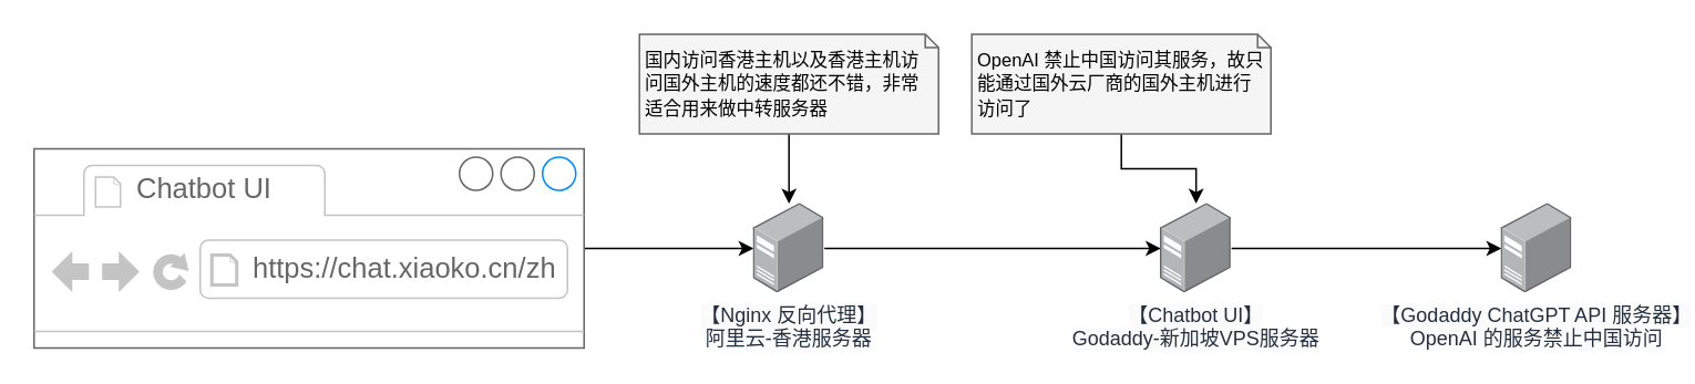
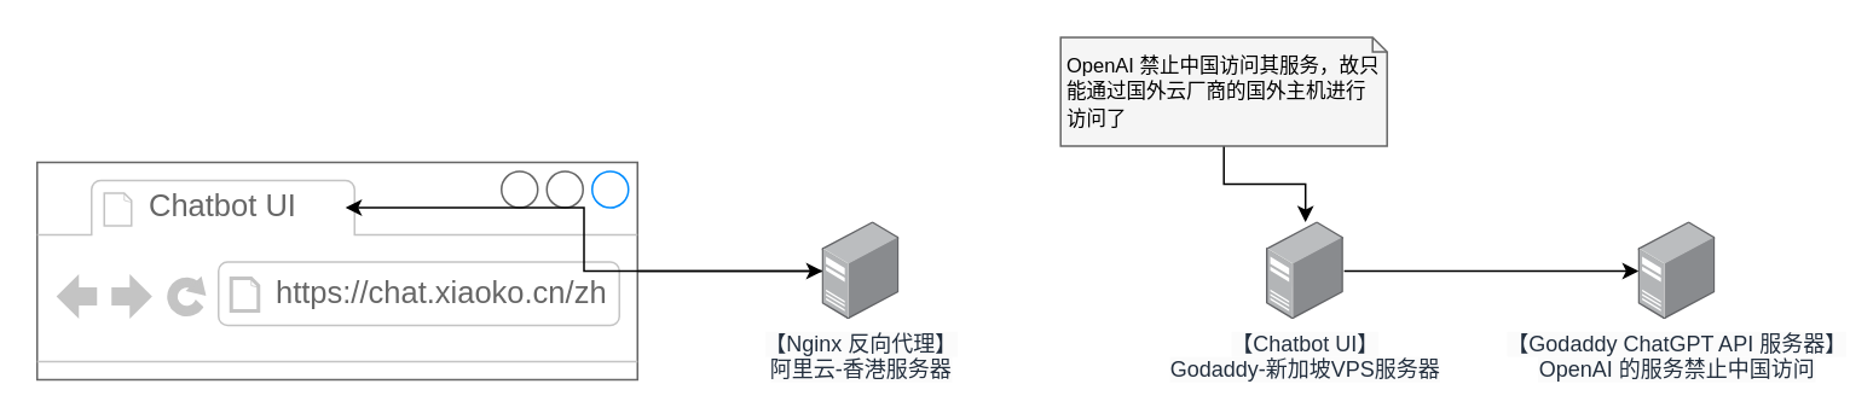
- <mxCell id="12" value="&lt;span style=&quot;font-size: 11px;&quot;&gt;国内访问香港主机以及香港主机访问国外主机的速度都还不错，非常适合用来做中转服务器&lt;/span&gt;" style="shape=note2;boundedLbl=1;whiteSpace=wrap;html=1;size=8;verticalAlign=middle;align=left;fillColor=#f5f5f5;fontColor=default;strokeColor=#666666;labelBackgroundColor=none;spacingTop=0;spacingLeft=2;spacingRight=2;" parent="1" vertex="1"><mxGeometry x="384.3" y="20" width="180" height="60" as="geometry" /></mxCell>
- <mxCell id="11" style="edgeStyle=orthogonalEdgeStyle;rounded=0;orthogonalLoop=1;jettySize=auto;html=1;exitX=0.5;exitY=1;exitDx=0;exitDy=0;exitPerimeter=0;fontColor=default;" parent="1" source="12" target="7" edge="1"><mxGeometry relative="1" as="geometry" /></mxCell>
- <mxCell id="6" value="" style="edgeStyle=orthogonalEdgeStyle;rounded=0;orthogonalLoop=1;jettySize=auto;html=1;" parent="1" source="7" target="8" edge="1"><mxGeometry relative="1" as="geometry" /></mxCell>
+ <mxCell id="6" value="" style="edgeStyle=orthogonalEdgeStyle;rounded=0;orthogonalLoop=1;jettySize=auto;html=1;" parent="1" source="7" target="4" edge="1"><mxGeometry relative="1" as="geometry" /></mxCell>
